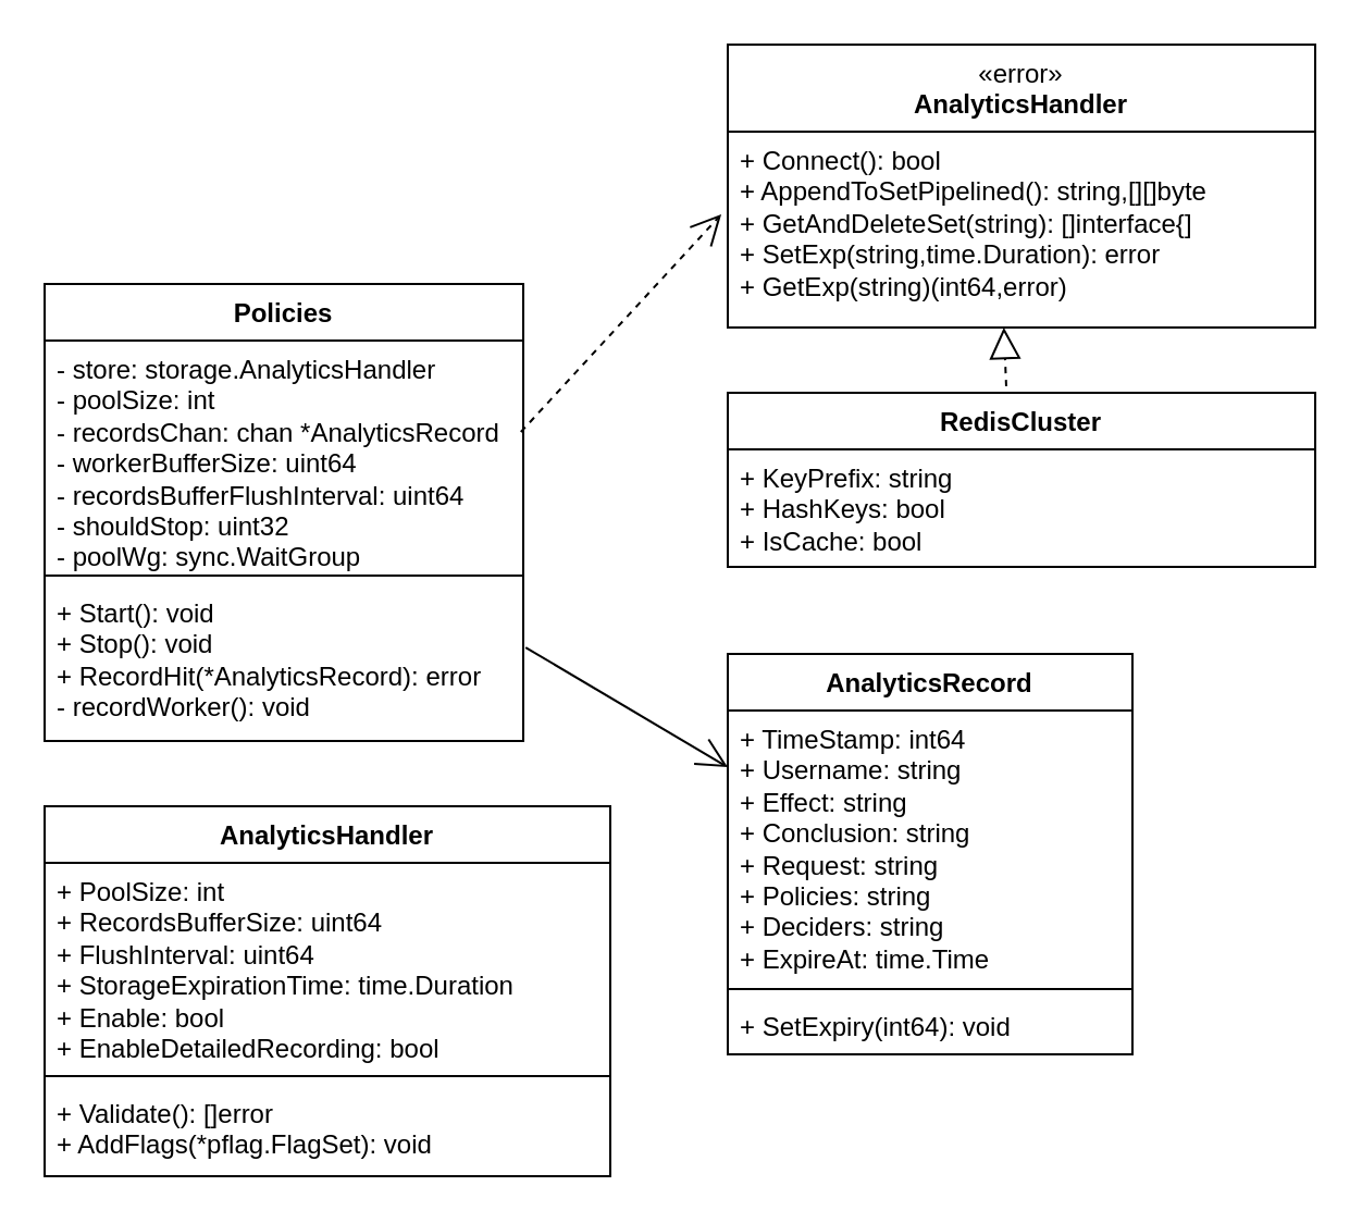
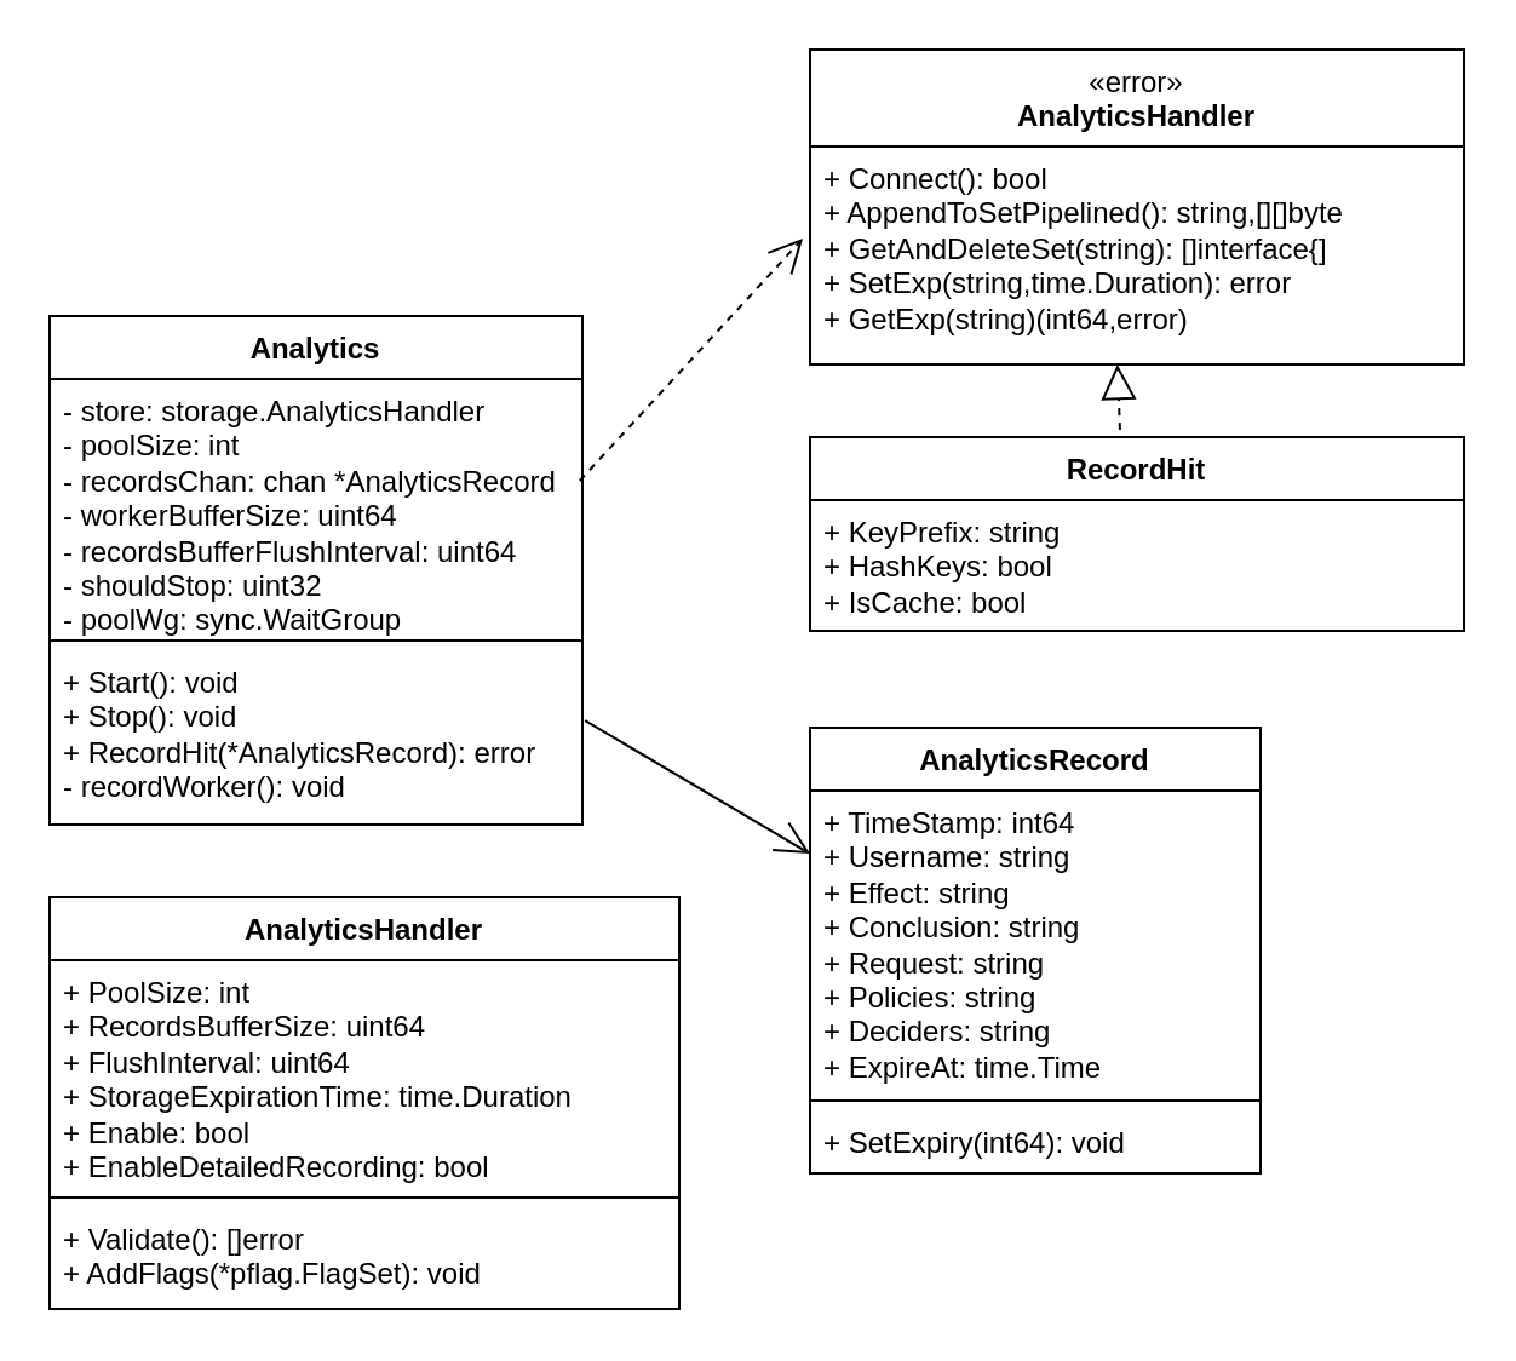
- <mxCell id="2" value="Policies" style="swimlane;fontStyle=1;align=center;verticalAlign=top;childLayout=stackLayout;horizontal=1;startSize=26;horizontalStack=0;resizeParent=1;resizeParentMax=0;resizeLast=0;collapsible=1;marginBottom=0;whiteSpace=wrap;html=1;" vertex="1" parent="1"><mxGeometry x="20" y="130" width="220" height="210" as="geometry" /></mxCell>
+ <mxCell id="2" value="Analytics" style="swimlane;fontStyle=1;align=center;verticalAlign=top;childLayout=stackLayout;horizontal=1;startSize=26;horizontalStack=0;resizeParent=1;resizeParentMax=0;resizeLast=0;collapsible=1;marginBottom=0;whiteSpace=wrap;html=1;" vertex="1" parent="1"><mxGeometry x="20" y="130" width="220" height="210" as="geometry" /></mxCell>
- <mxCell id="12" value="RedisCluster" style="swimlane;fontStyle=1;align=center;verticalAlign=top;childLayout=stackLayout;horizontal=1;startSize=26;horizontalStack=0;resizeParent=1;resizeParentMax=0;resizeLast=0;collapsible=1;marginBottom=0;whiteSpace=wrap;html=1;" vertex="1" parent="1"><mxGeometry x="334" y="180" width="270" height="80" as="geometry" /></mxCell>
+ <mxCell id="12" value="RecordHit" style="swimlane;fontStyle=1;align=center;verticalAlign=top;childLayout=stackLayout;horizontal=1;startSize=26;horizontalStack=0;resizeParent=1;resizeParentMax=0;resizeLast=0;collapsible=1;marginBottom=0;whiteSpace=wrap;html=1;" vertex="1" parent="1"><mxGeometry x="334" y="180" width="270" height="80" as="geometry" /></mxCell>
